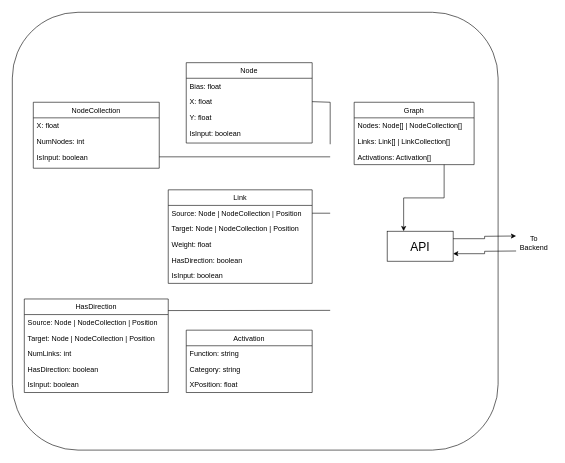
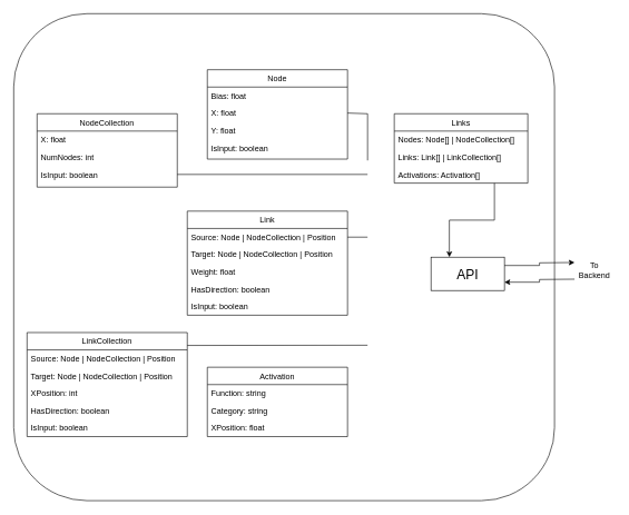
- <mxCell id="4" value="Graph" style="swimlane;fontStyle=0;align=center;verticalAlign=top;childLayout=stackLayout;horizontal=1;startSize=26;horizontalStack=0;resizeParent=1;resizeLast=0;collapsible=1;marginBottom=0;rounded=0;shadow=0;strokeWidth=1;" parent="1" vertex="1"><mxGeometry x="590" y="170" width="200" height="104" as="geometry"><mxRectangle x="130" y="380" width="160" height="26" as="alternateBounds" /></mxGeometry></mxCell>
+ <mxCell id="4" value="Links" style="swimlane;fontStyle=0;align=center;verticalAlign=top;childLayout=stackLayout;horizontal=1;startSize=26;horizontalStack=0;resizeParent=1;resizeLast=0;collapsible=1;marginBottom=0;rounded=0;shadow=0;strokeWidth=1;" parent="1" vertex="1"><mxGeometry x="590" y="170" width="200" height="104" as="geometry"><mxRectangle x="130" y="380" width="160" height="26" as="alternateBounds" /></mxGeometry></mxCell>
- <mxCell id="26" value="HasDirection" style="swimlane;fontStyle=0;align=center;verticalAlign=top;childLayout=stackLayout;horizontal=1;startSize=26;horizontalStack=0;resizeParent=1;resizeLast=0;collapsible=1;marginBottom=0;rounded=0;shadow=0;strokeWidth=1;" parent="1" vertex="1"><mxGeometry x="40" y="498" width="240" height="156" as="geometry"><mxRectangle x="130" y="380" width="160" height="26" as="alternateBounds" /></mxGeometry></mxCell>
+ <mxCell id="26" value="LinkCollection" style="swimlane;fontStyle=0;align=center;verticalAlign=top;childLayout=stackLayout;horizontal=1;startSize=26;horizontalStack=0;resizeParent=1;resizeLast=0;collapsible=1;marginBottom=0;rounded=0;shadow=0;strokeWidth=1;" parent="1" vertex="1"><mxGeometry x="40" y="498" width="240" height="156" as="geometry"><mxRectangle x="130" y="380" width="160" height="26" as="alternateBounds" /></mxGeometry></mxCell>
- <mxCell id="29" value="NumLinks: int" style="text;align=left;verticalAlign=top;spacingLeft=4;spacingRight=4;overflow=hidden;rotatable=0;points=[[0,0.5],[1,0.5]];portConstraint=eastwest;rounded=0;shadow=0;html=0;" parent="26" vertex="1"><mxGeometry y="78" width="240" height="26" as="geometry" /></mxCell>
+ <mxCell id="29" value="XPosition: int" style="text;align=left;verticalAlign=top;spacingLeft=4;spacingRight=4;overflow=hidden;rotatable=0;points=[[0,0.5],[1,0.5]];portConstraint=eastwest;rounded=0;shadow=0;html=0;" parent="26" vertex="1"><mxGeometry y="78" width="240" height="26" as="geometry" /></mxCell>
